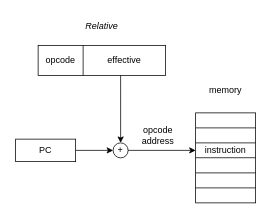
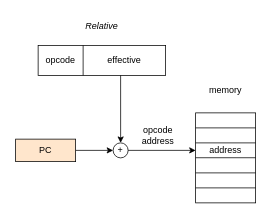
- <mxCell id="19" value="PC" style="rounded=0;whiteSpace=wrap;html=1;" vertex="1" parent="1"><mxGeometry x="20" y="185" width="80" height="30" as="geometry" /></mxCell>
+ <mxCell id="19" value="PC" style="rounded=0;whiteSpace=wrap;html=1;fillColor=#ffe6cc;" vertex="1" parent="1"><mxGeometry x="20" y="185" width="80" height="30" as="geometry" /></mxCell>
- <mxCell id="13" value="instruction" style="text;html=1;strokeColor=none;fillColor=none;align=center;verticalAlign=middle;whiteSpace=wrap;rounded=0;" parent="1" vertex="1"><mxGeometry x="260" y="190" width="80" height="20" as="geometry" /></mxCell>
+ <mxCell id="13" value="address" style="text;html=1;strokeColor=none;fillColor=none;align=center;verticalAlign=middle;whiteSpace=wrap;rounded=0;" parent="1" vertex="1"><mxGeometry x="260" y="190" width="80" height="20" as="geometry" /></mxCell>
